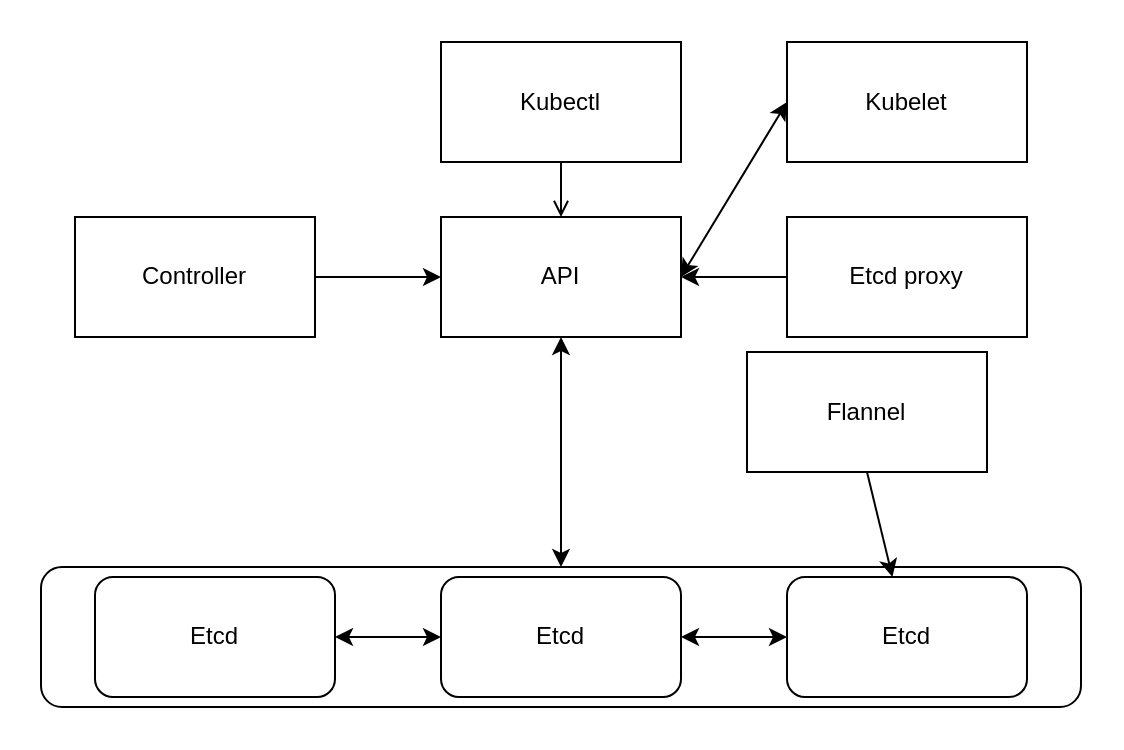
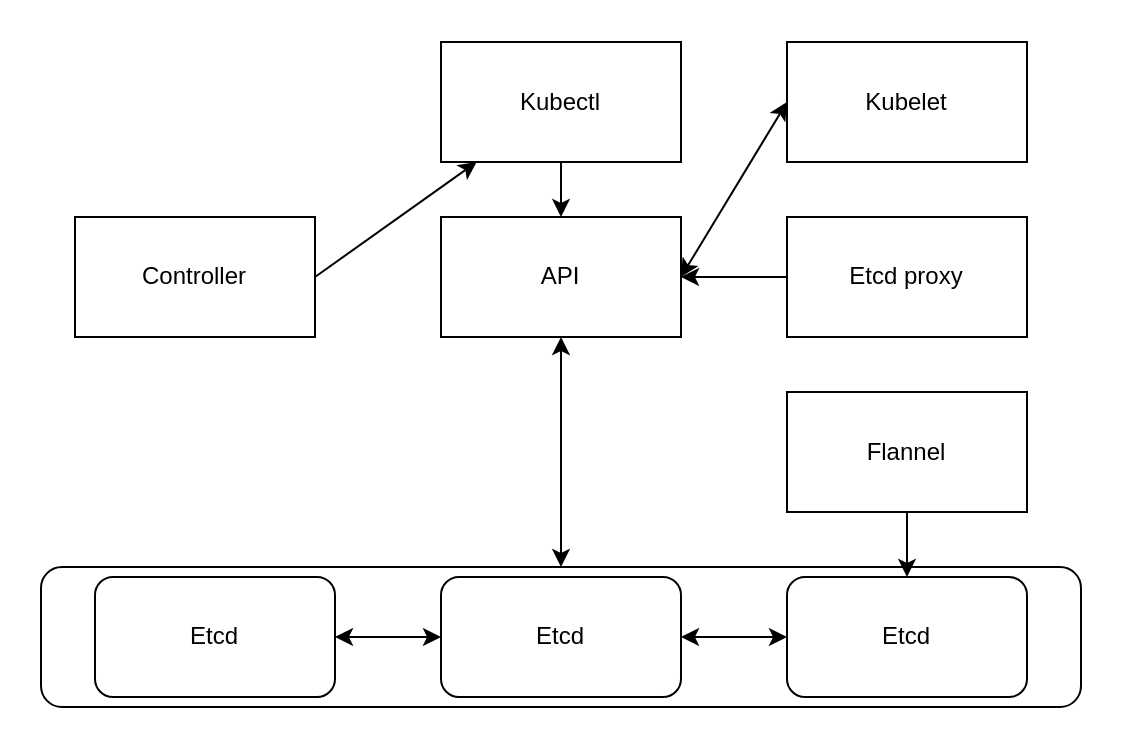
- <mxCell id="12" value="" style="edgeStyle=orthogonalEdgeStyle;rounded=0;orthogonalLoop=1;jettySize=auto;html=1;endArrow=open;" edge="1" parent="1" source="13" target="3"><mxGeometry relative="1" as="geometry" /></mxCell>
+ <mxCell id="12" value="" style="edgeStyle=orthogonalEdgeStyle;rounded=0;orthogonalLoop=1;jettySize=auto;html=1;" edge="1" parent="1" source="13" target="3"><mxGeometry relative="1" as="geometry" /></mxCell>
- <mxCell id="17" value="" style="endArrow=classic;html=1;entryX=0;entryY=0.5;entryDx=0;entryDy=0;exitX=1;exitY=0.5;exitDx=0;exitDy=0;" edge="1" parent="1" source="11" target="3"><mxGeometry width="50" height="50" relative="1" as="geometry"><mxPoint x="167" y="60.5" as="sourcePoint" /><mxPoint x="227.96" y="155.02" as="targetPoint" /></mxGeometry></mxCell>
+ <mxCell id="17" value="" style="endArrow=classic;html=1;exitX=1;exitY=0.5;exitDx=0;exitDy=0;" edge="1" parent="1" source="11" target="13"><mxGeometry width="50" height="50" relative="1" as="geometry"><mxPoint x="167" y="60.5" as="sourcePoint" /><mxPoint x="227.96" y="155.02" as="targetPoint" /></mxGeometry></mxCell>
- <mxCell id="16" value="Flannel" style="rounded=0;whiteSpace=wrap;html=1;" vertex="1" parent="1"><mxGeometry x="373" y="175.5" width="120" height="60" as="geometry" /></mxCell>
+ <mxCell id="16" value="Flannel" style="rounded=0;whiteSpace=wrap;html=1;" vertex="1" parent="1"><mxGeometry x="393" y="195.5" width="120" height="60" as="geometry" /></mxCell>
